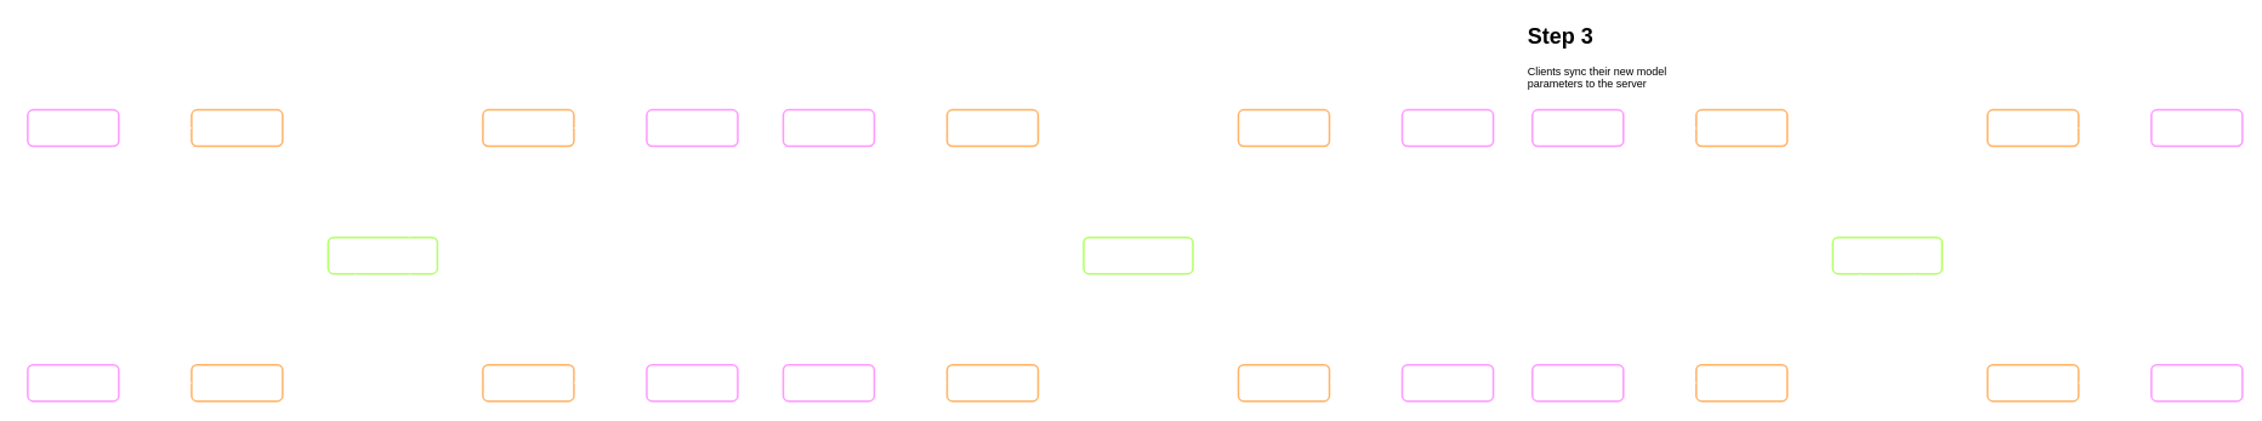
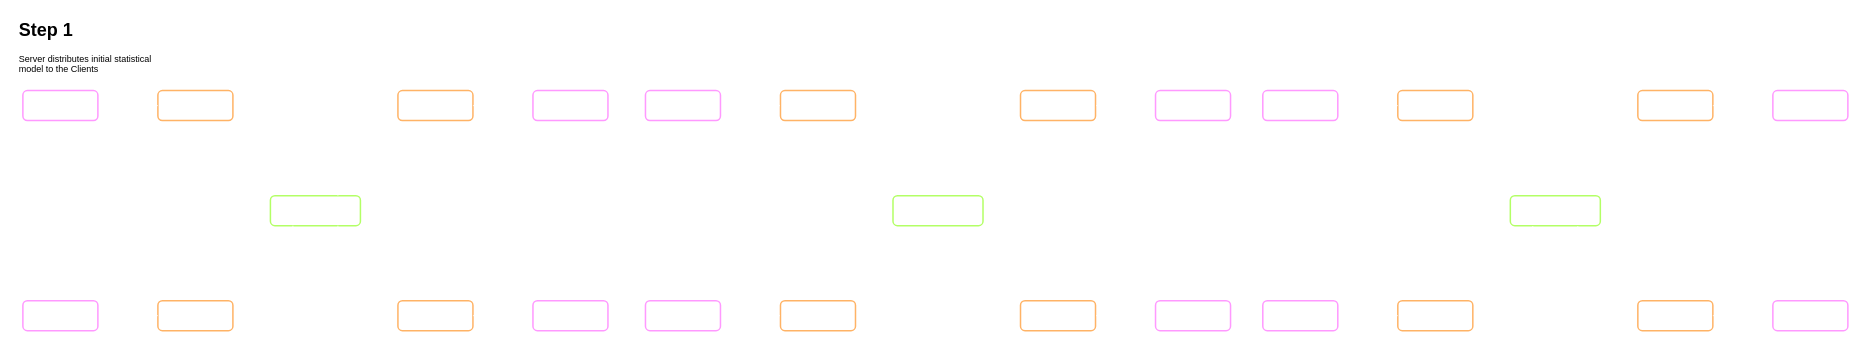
+ <mxCell id="11" value="&lt;h1&gt;Step 1&lt;/h1&gt;&lt;p&gt;Server distributes initial statistical model to the Clients&lt;/p&gt;" style="text;html=1;strokeColor=none;fillColor=none;spacing=5;spacingTop=-20;whiteSpace=wrap;overflow=hidden;rounded=0;" parent="1" vertex="1"><mxGeometry x="20" y="20" width="190" height="100" as="geometry" /></mxCell>
- <mxCell id="46" value="&lt;h1&gt;Step 3&lt;/h1&gt;&lt;p&gt;Clients sync their new model parameters to the server&lt;/p&gt;" style="text;html=1;strokeColor=none;fillColor=none;spacing=5;spacingTop=-20;whiteSpace=wrap;overflow=hidden;rounded=0;" parent="1" vertex="1"><mxGeometry x="1673" y="20" width="190" height="100" as="geometry" /></mxCell>
